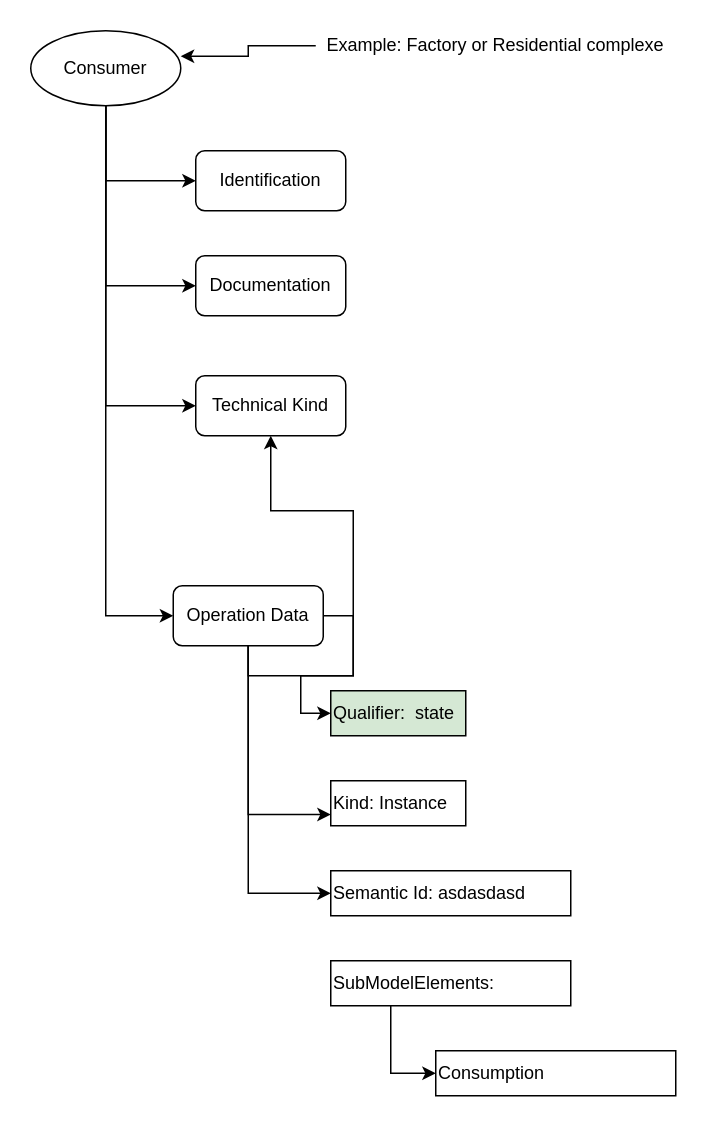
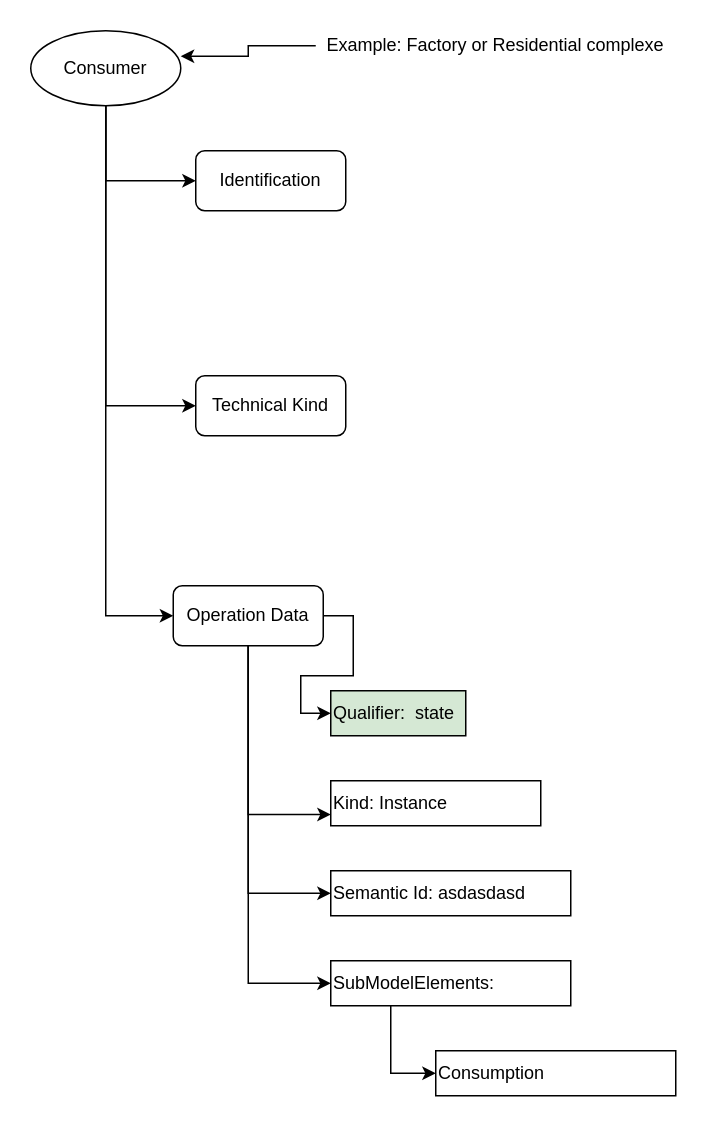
- <mxCell id="3" style="edgeStyle=orthogonalEdgeStyle;rounded=0;orthogonalLoop=1;jettySize=auto;html=1;exitX=0.5;exitY=1;exitDx=0;exitDy=0;entryX=0;entryY=0.5;entryDx=0;entryDy=0;" edge="1" parent="1" source="6" target="8"><mxGeometry relative="1" as="geometry" /></mxCell>
- <mxCell id="8" value="Documentation" style="rounded=1;whiteSpace=wrap;html=1;" vertex="1" parent="1"><mxGeometry x="130" y="170" width="100" height="40" as="geometry" /></mxCell>
- <mxCell id="13" style="edgeStyle=orthogonalEdgeStyle;rounded=0;orthogonalLoop=1;jettySize=auto;html=1;exitX=0.5;exitY=1;exitDx=0;exitDy=0;" edge="1" parent="1" source="14" target="9"><mxGeometry relative="1" as="geometry" /></mxCell>
+ <mxCell id="13" style="edgeStyle=orthogonalEdgeStyle;rounded=0;orthogonalLoop=1;jettySize=auto;html=1;exitX=0.5;exitY=1;exitDx=0;exitDy=0;entryX=0;entryY=0.5;entryDx=0;entryDy=0;" edge="1" parent="1" source="14" target="19"><mxGeometry relative="1" as="geometry" /></mxCell>
- <mxCell id="16" value="Kind: Instance" style="rounded=0;whiteSpace=wrap;html=1;align=left;" vertex="1" parent="1"><mxGeometry x="220" y="520" width="90" height="30" as="geometry" /></mxCell>
+ <mxCell id="16" value="Kind: Instance" style="rounded=0;whiteSpace=wrap;html=1;align=left;" vertex="1" parent="1"><mxGeometry x="220" y="520" width="140" height="30" as="geometry" /></mxCell>
